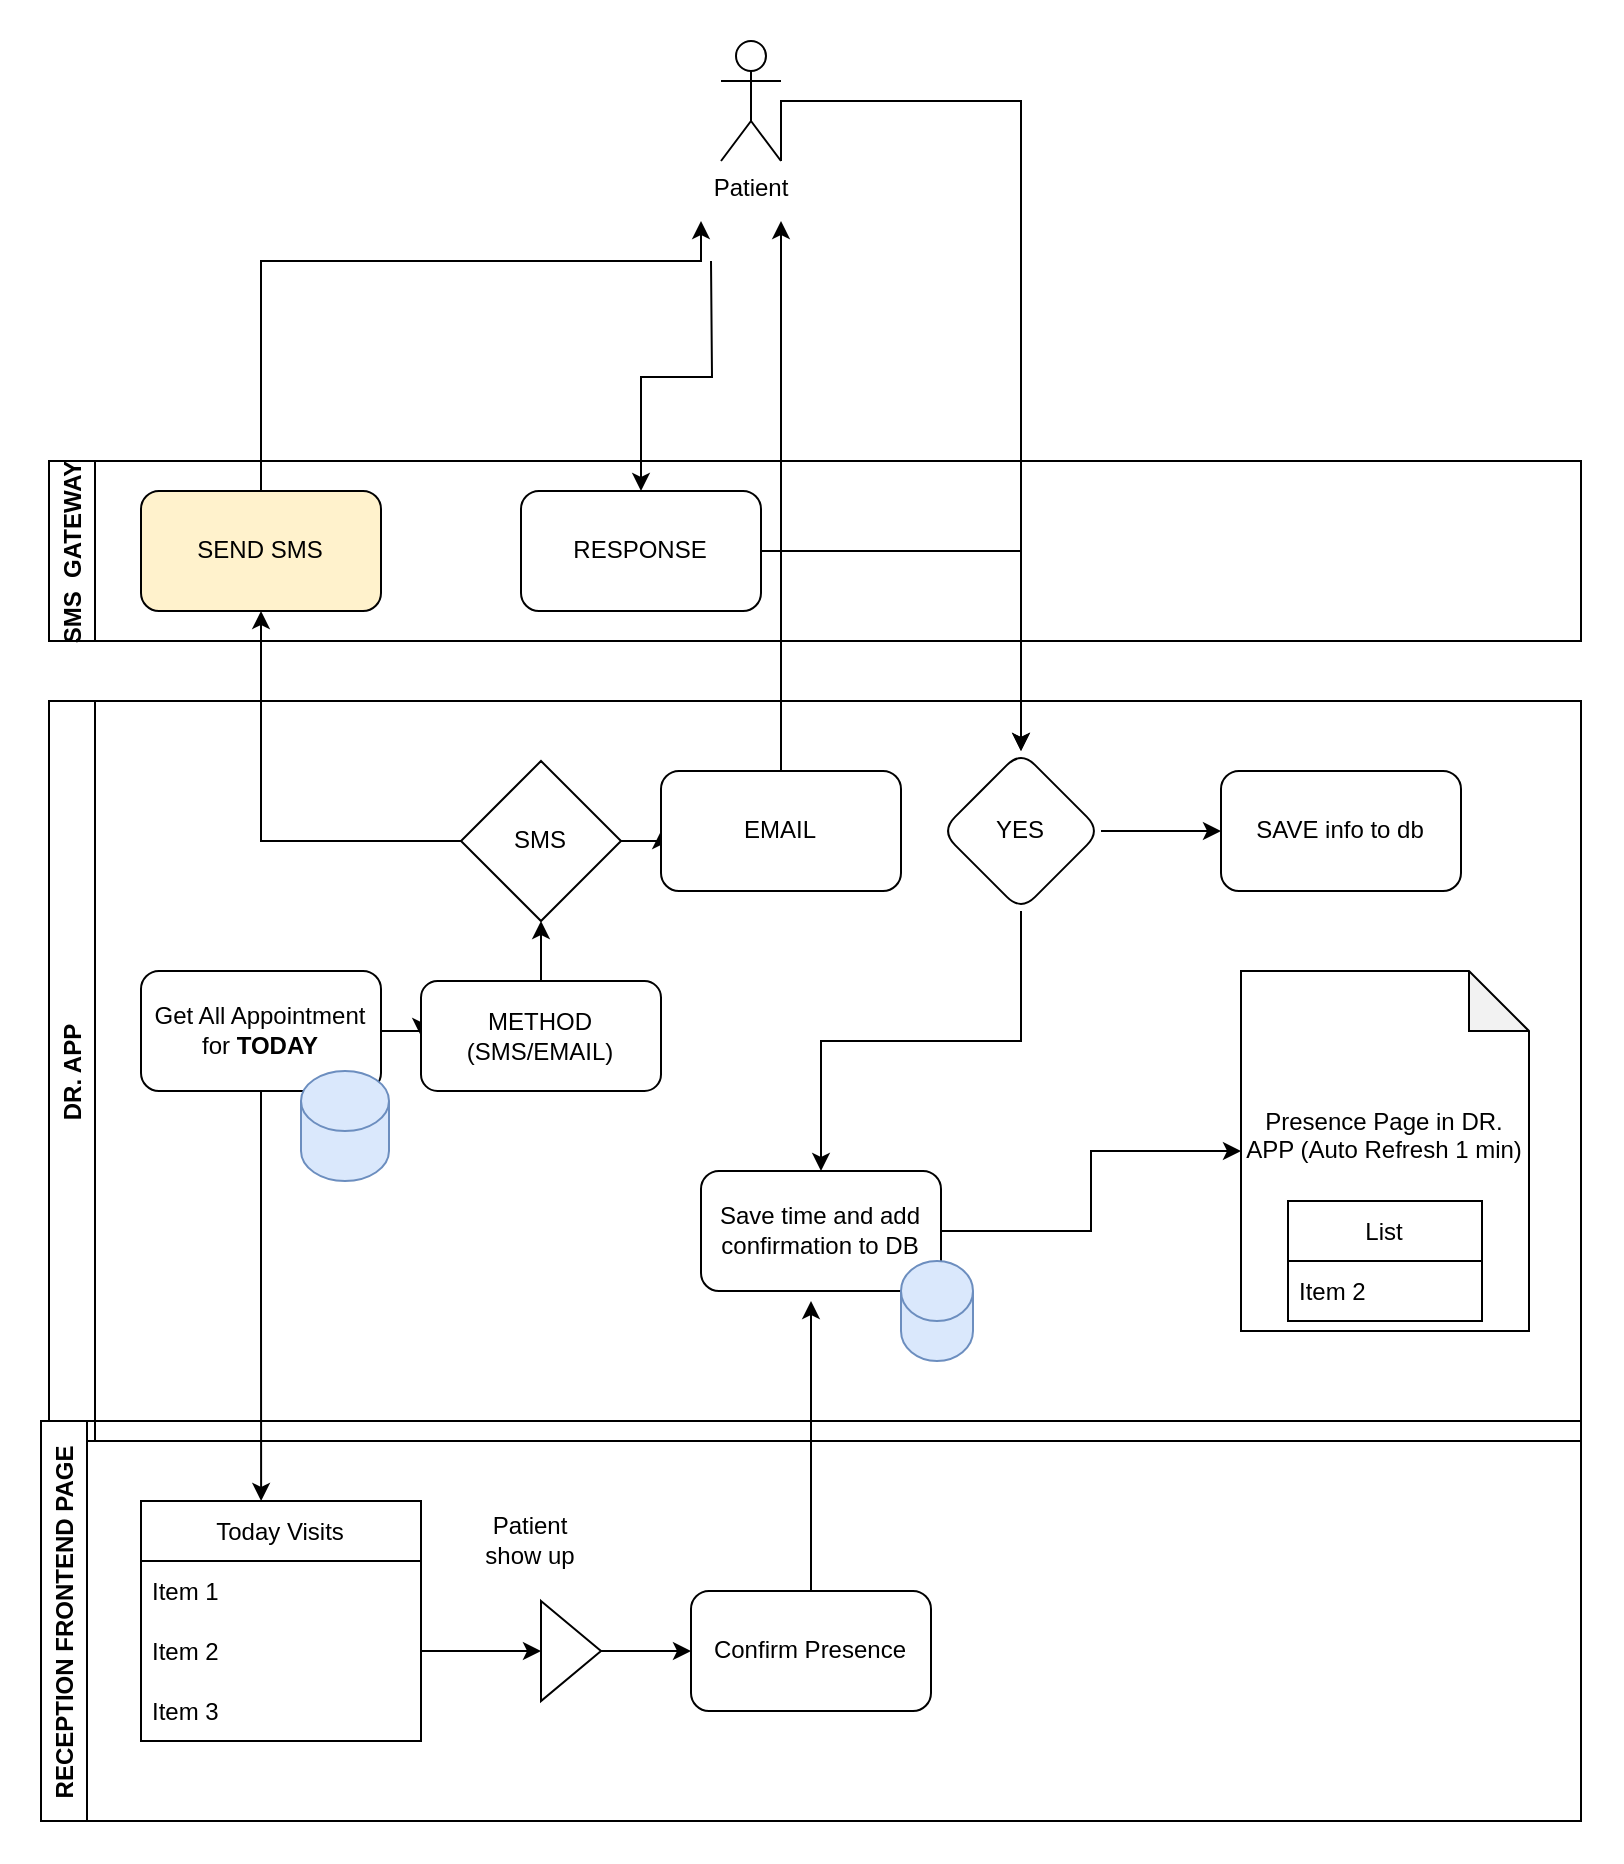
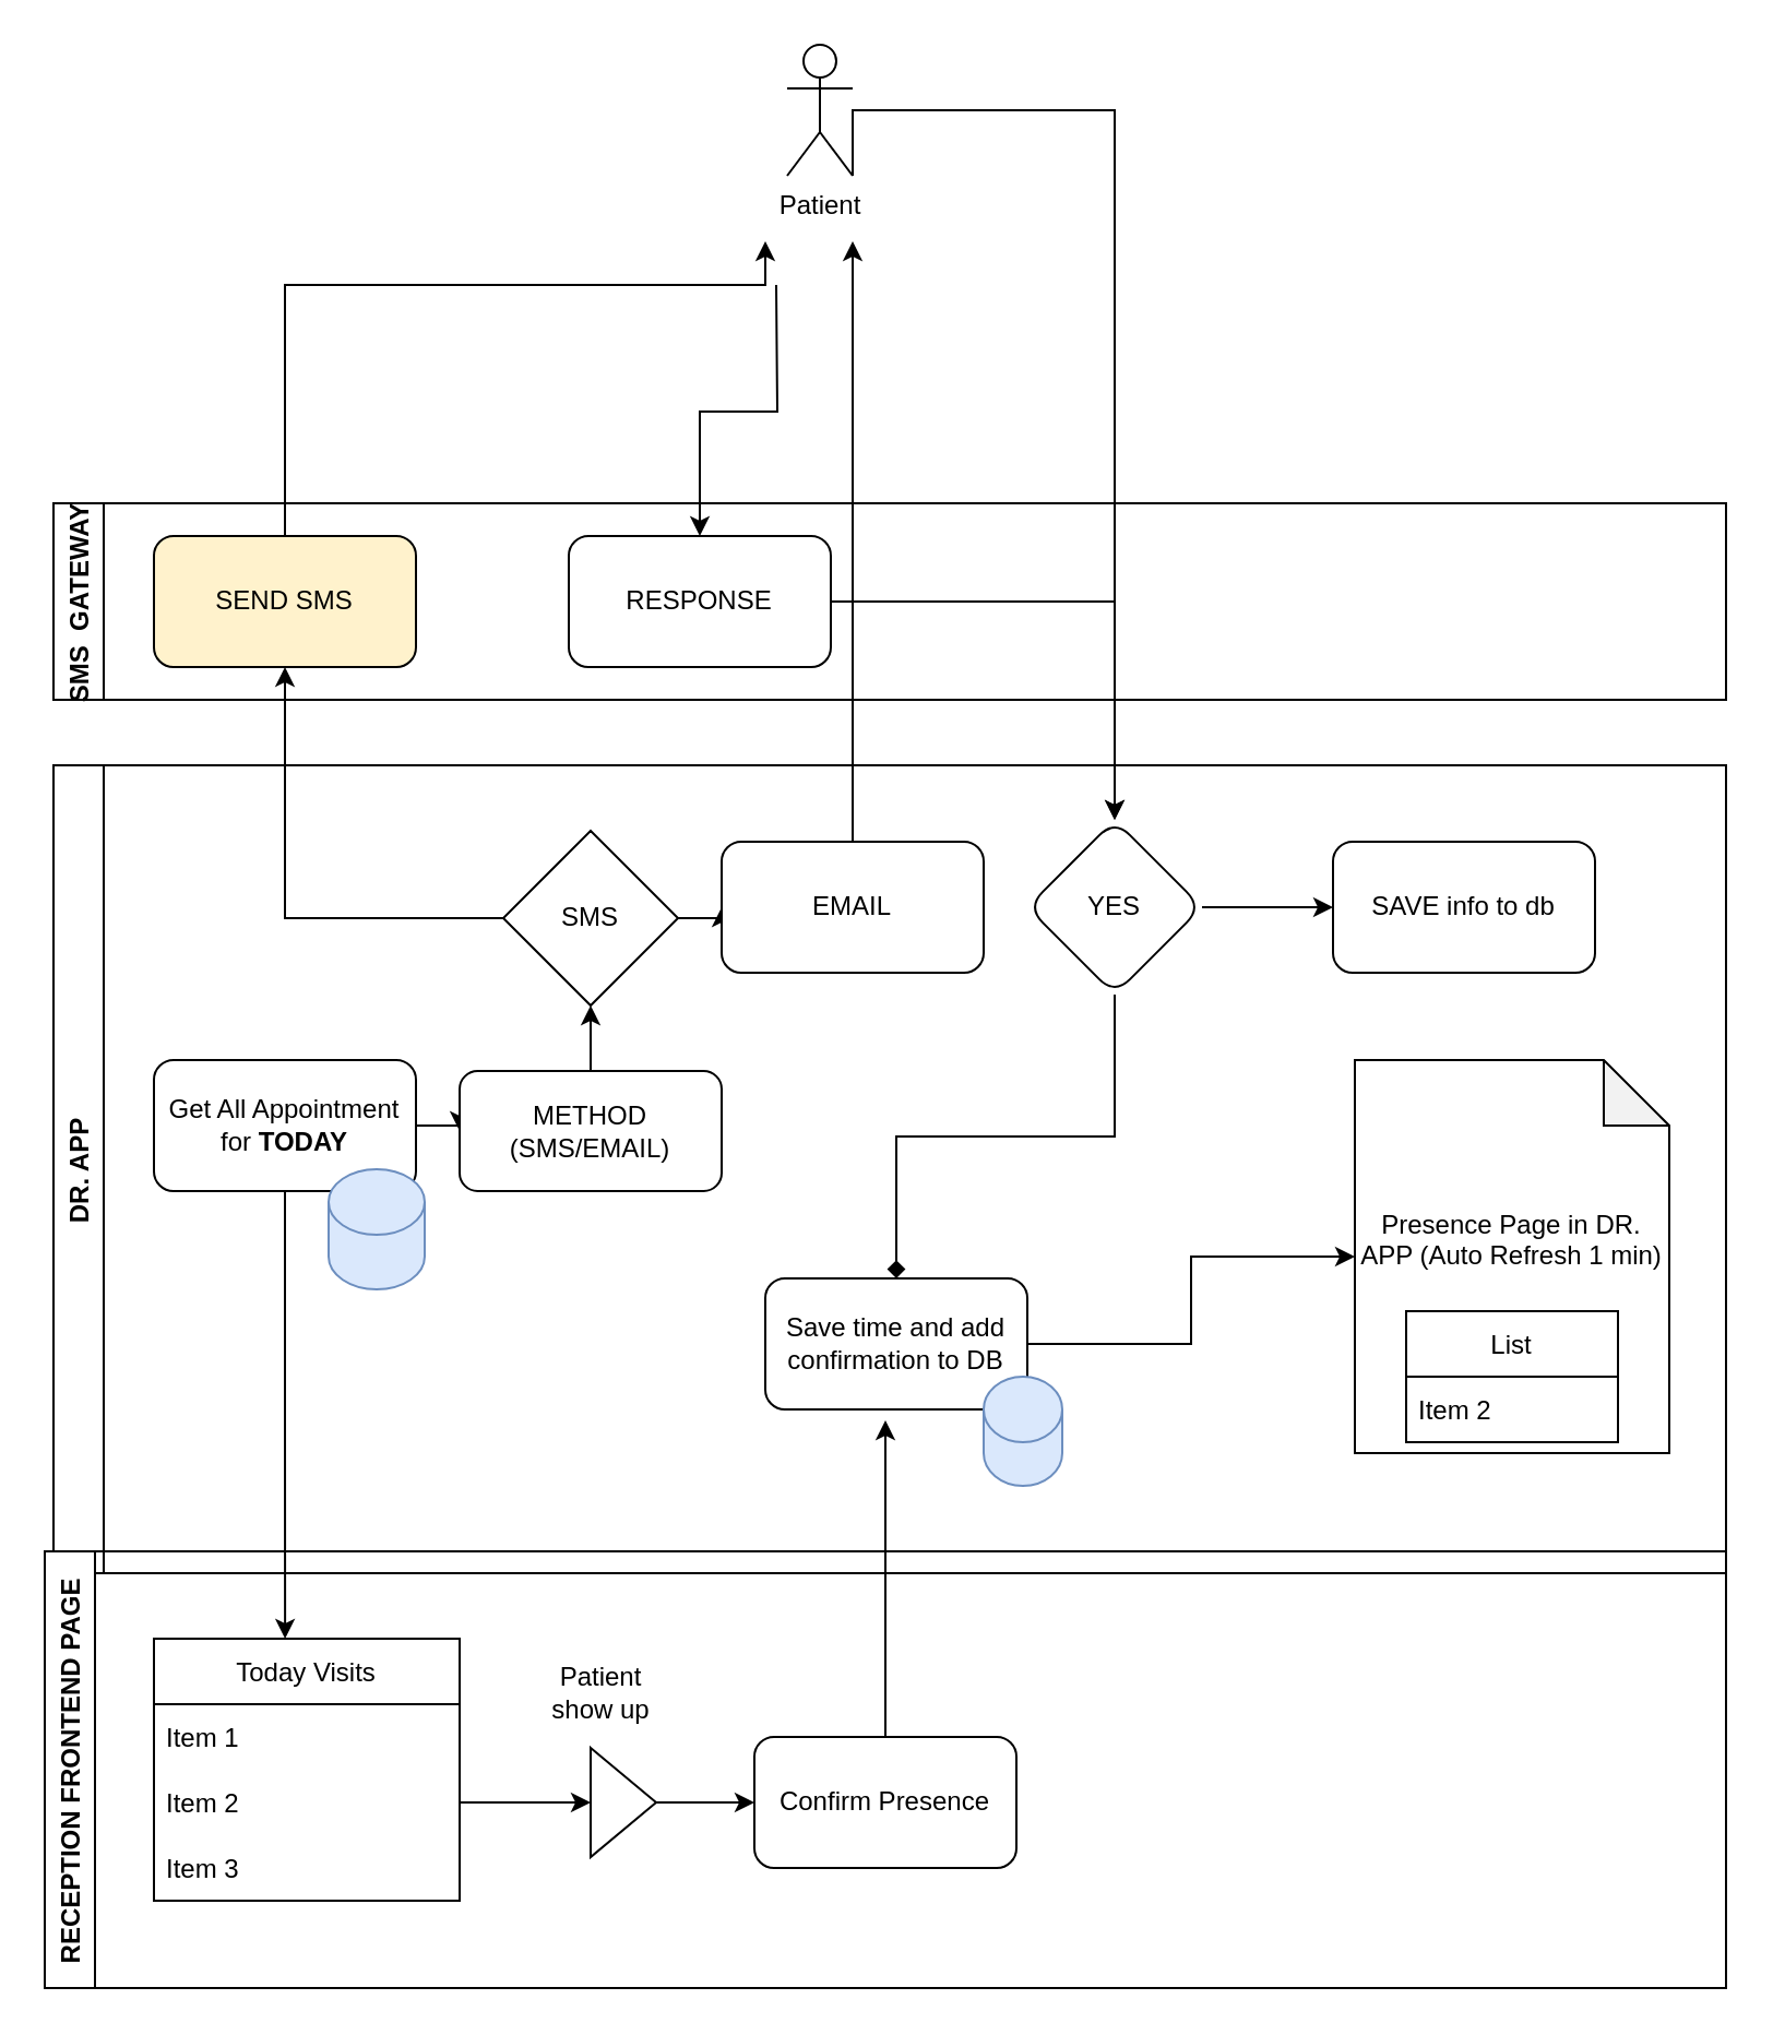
- <mxCell id="14" style="edgeStyle=orthogonalEdgeStyle;rounded=0;orthogonalLoop=1;jettySize=auto;html=1;entryX=0.5;entryY=0;entryDx=0;entryDy=0;" edge="1" parent="2" source="16" target="8"><mxGeometry relative="1" as="geometry" /></mxCell>
+ <mxCell id="14" style="edgeStyle=orthogonalEdgeStyle;rounded=0;orthogonalLoop=1;jettySize=auto;html=1;entryX=0.5;entryY=0;entryDx=0;entryDy=0;endArrow=diamond;" edge="1" parent="2" source="16" target="8"><mxGeometry relative="1" as="geometry" /></mxCell>
- <mxCell id="35" value="Patient show up" style="text;html=1;strokeColor=none;fillColor=none;align=center;verticalAlign=middle;whiteSpace=wrap;rounded=0;" vertex="1" parent="27"><mxGeometry x="210" y="45" width="70" height="30" as="geometry" /></mxCell>
+ <mxCell id="35" value="Patient show up" style="text;html=1;strokeColor=none;fillColor=none;align=center;verticalAlign=middle;whiteSpace=wrap;rounded=0;" vertex="1" parent="27"><mxGeometry x="220" y="50" width="70" height="30" as="geometry" /></mxCell>
